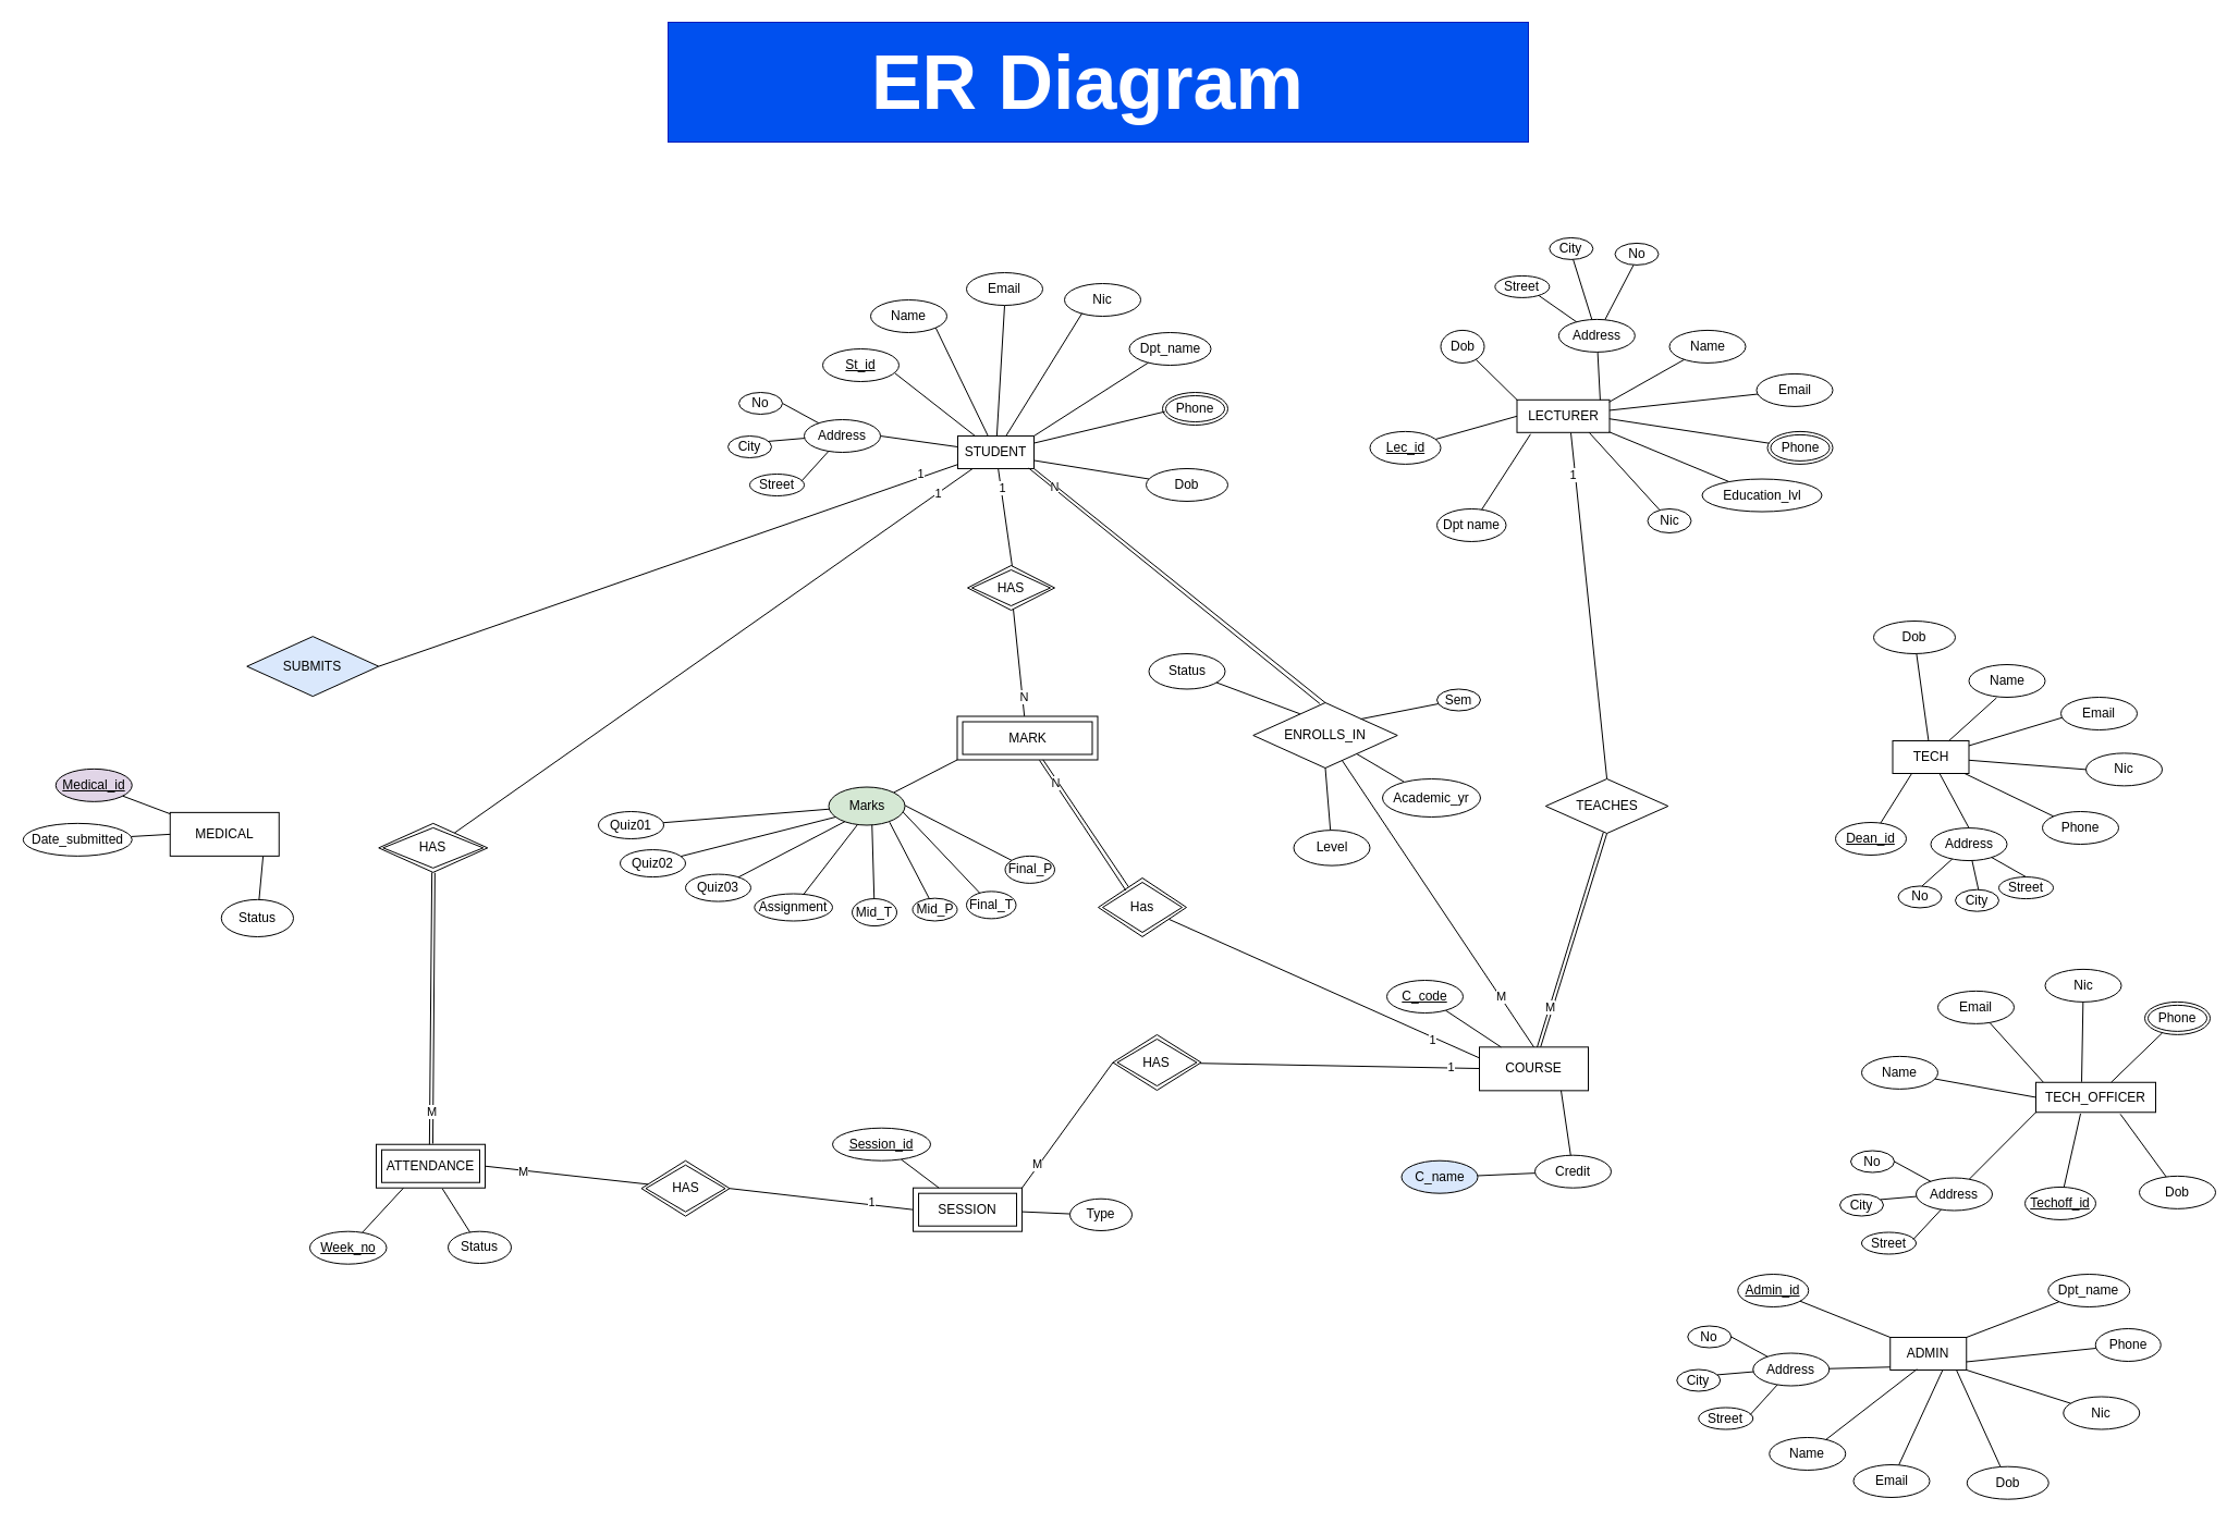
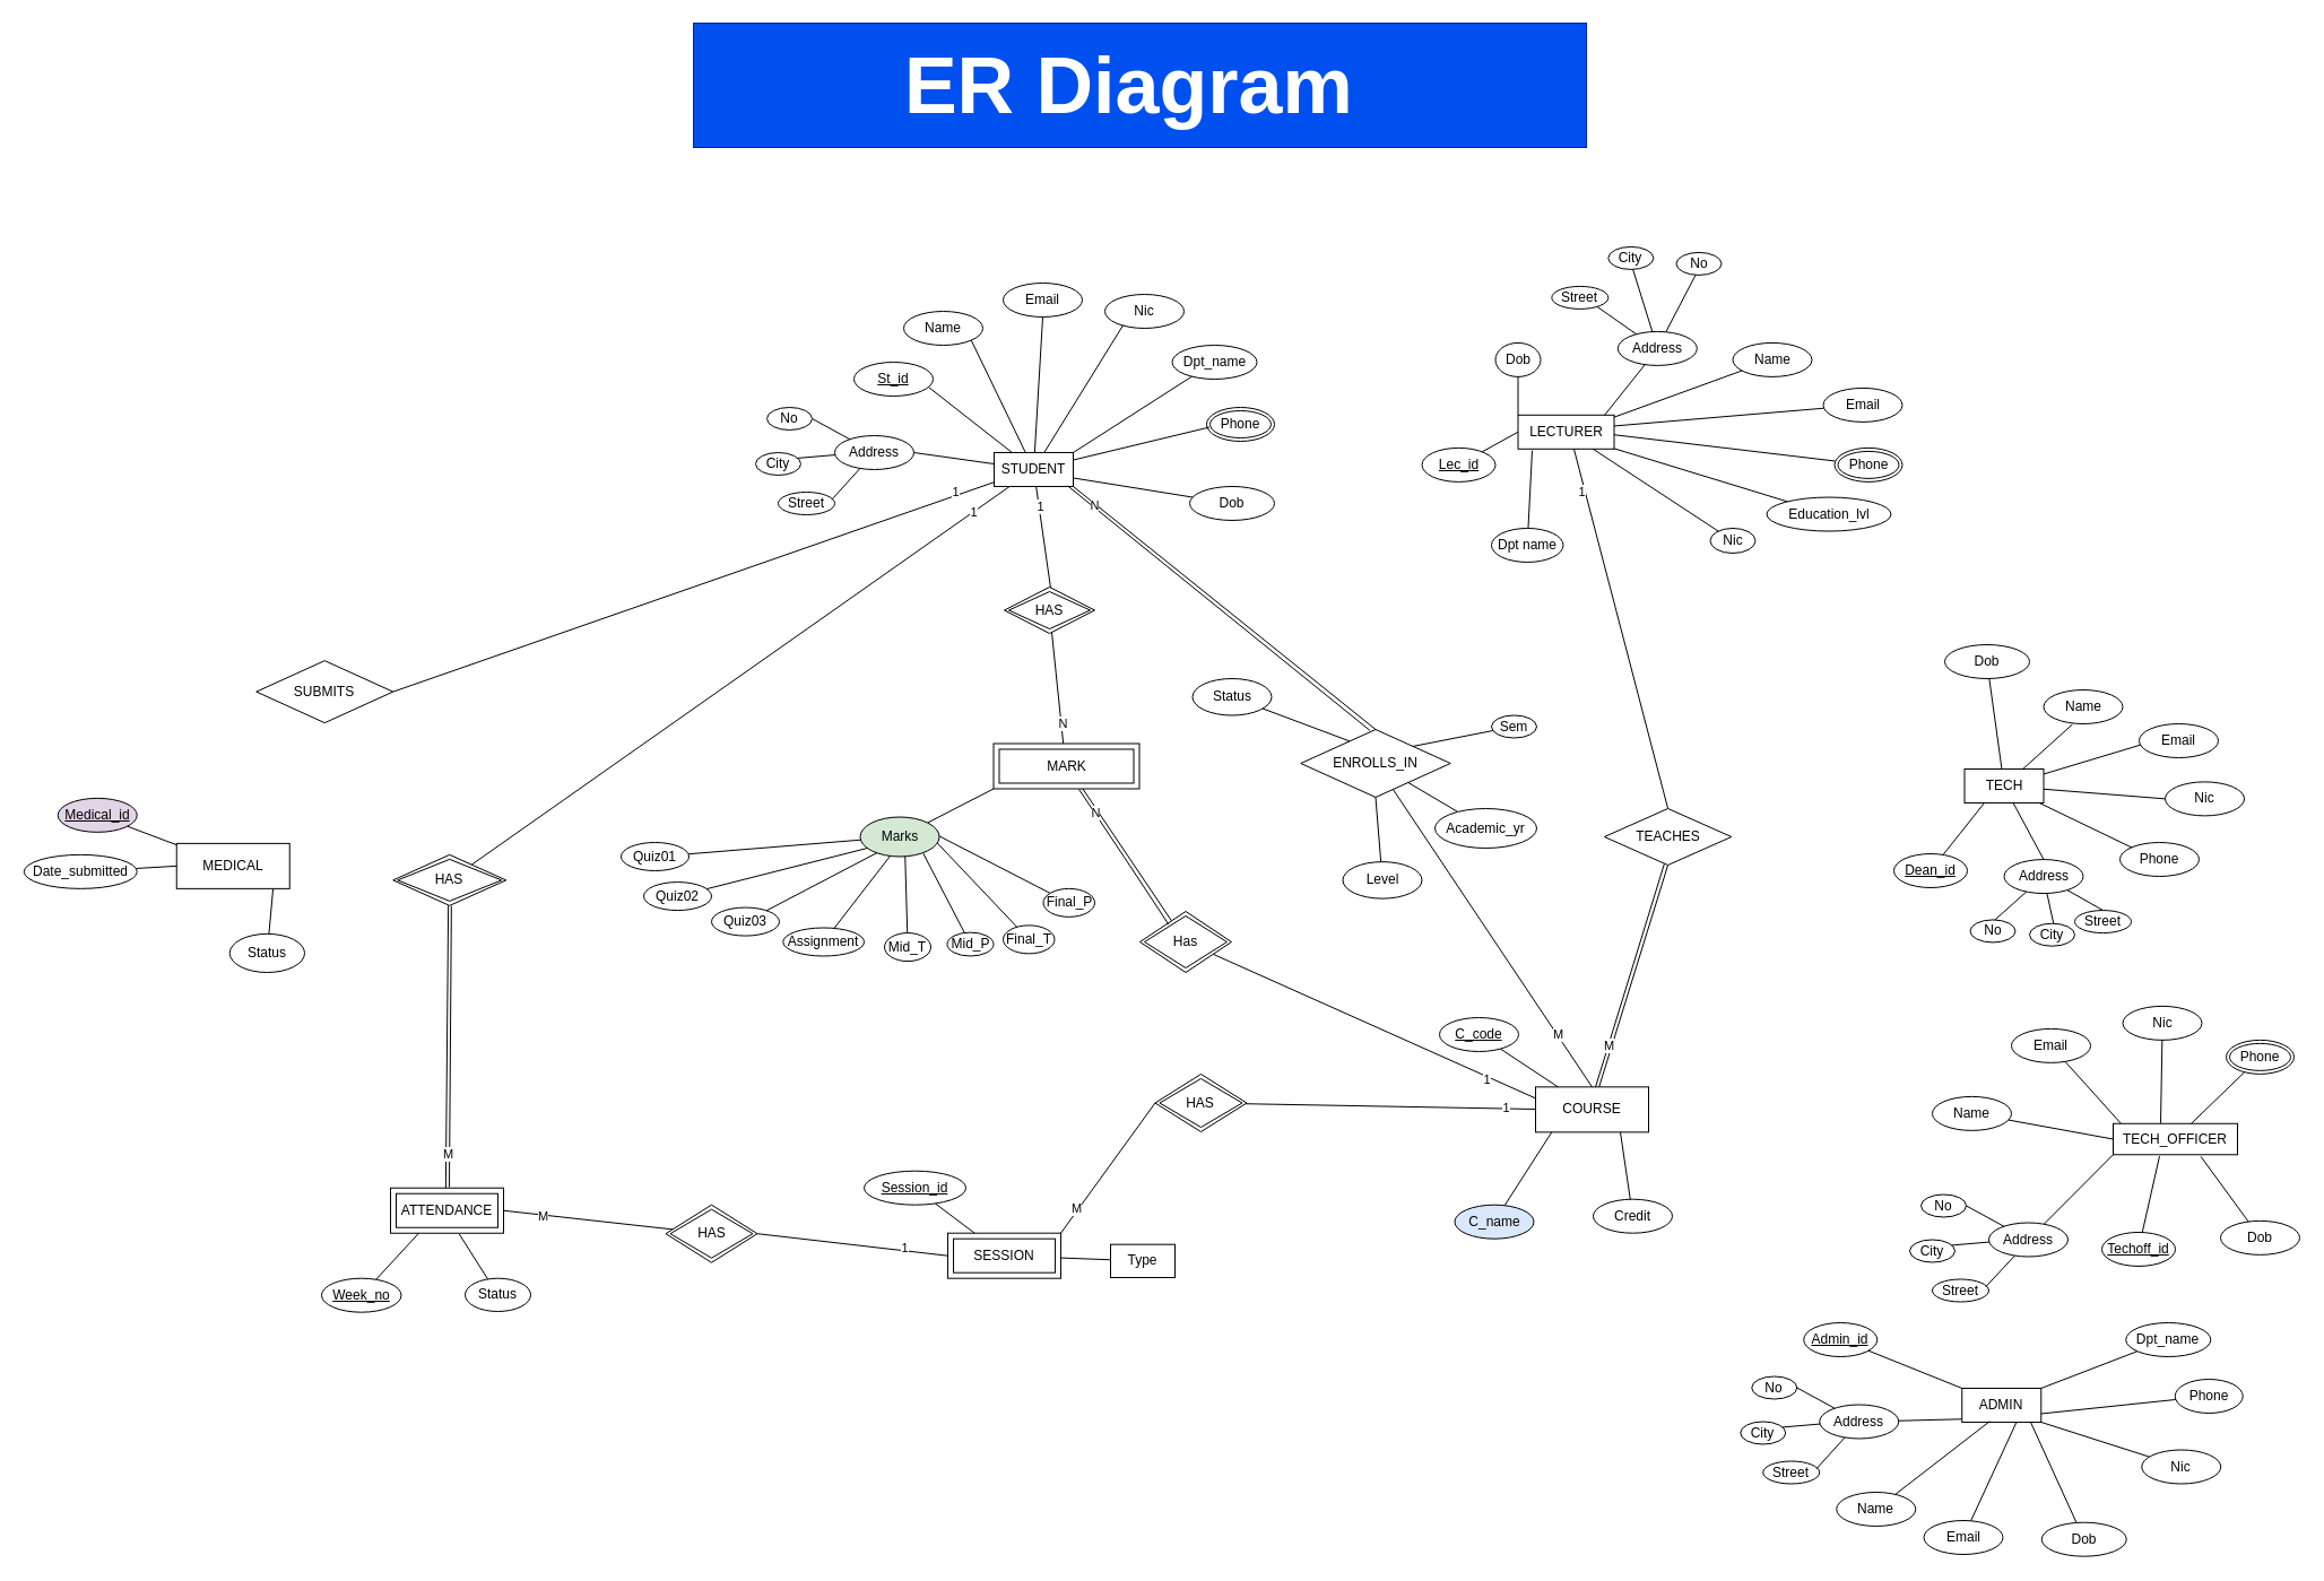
- <mxCell id="18" value="LECTURER" style="whiteSpace=wrap;html=1;rounded=0;" vertex="1" parent="1"><mxGeometry x="1392.5" y="366.8" width="85" height="30" as="geometry" /></mxCell>
+ <mxCell id="18" value="LECTURER" style="whiteSpace=wrap;html=1;rounded=0;" vertex="1" parent="1"><mxGeometry x="1342.5" y="366.8" width="85" height="30" as="geometry" /></mxCell>
- <mxCell id="49" value="SUBMITS" style="rhombus;whiteSpace=wrap;html=1;rounded=0;fillColor=#dae8fc;" vertex="1" parent="1"><mxGeometry x="226.25" y="584.13" width="121" height="55" as="geometry" /></mxCell>
+ <mxCell id="49" value="SUBMITS" style="rhombus;whiteSpace=wrap;html=1;rounded=0;" vertex="1" parent="1"><mxGeometry x="226.25" y="584.13" width="121" height="55" as="geometry" /></mxCell>
- <mxCell id="57" value="Dean_id" style="ellipse;whiteSpace=wrap;html=1;align=center;fontStyle=4" vertex="1" parent="1"><mxGeometry x="1685" y="755" width="65" height="30" as="geometry" /></mxCell>
+ <mxCell id="57" value="Dean_id" style="ellipse;whiteSpace=wrap;html=1;align=center;fontStyle=4" vertex="1" parent="1"><mxGeometry x="1675" y="755" width="65" height="30" as="geometry" /></mxCell>
- <mxCell id="24" style="edgeStyle=none;rounded=0;orthogonalLoop=1;jettySize=auto;html=1;endArrow=none;startFill=0;" edge="1" parent="1" source="25" target="27"><mxGeometry relative="1" as="geometry" /></mxCell>
+ <mxCell id="24" style="edgeStyle=none;rounded=0;orthogonalLoop=1;jettySize=auto;html=1;entryX=0.143;entryY=0.999;entryDx=0;entryDy=0;endArrow=none;startFill=0;entryPerimeter=0;" edge="1" parent="1" source="25" target="21"><mxGeometry relative="1" as="geometry" /></mxCell>
- <mxCell id="162" value="Type" style="ellipse;whiteSpace=wrap;html=1;align=center;" vertex="1" parent="1"><mxGeometry x="982" y="1100.69" width="57" height="29.31" as="geometry" /></mxCell>
+ <mxCell id="162" value="Type" style="whiteSpace=wrap;html=1;align=center;rounded=0;" vertex="1" parent="1"><mxGeometry x="982" y="1100.69" width="57" height="29.31" as="geometry" /></mxCell>
